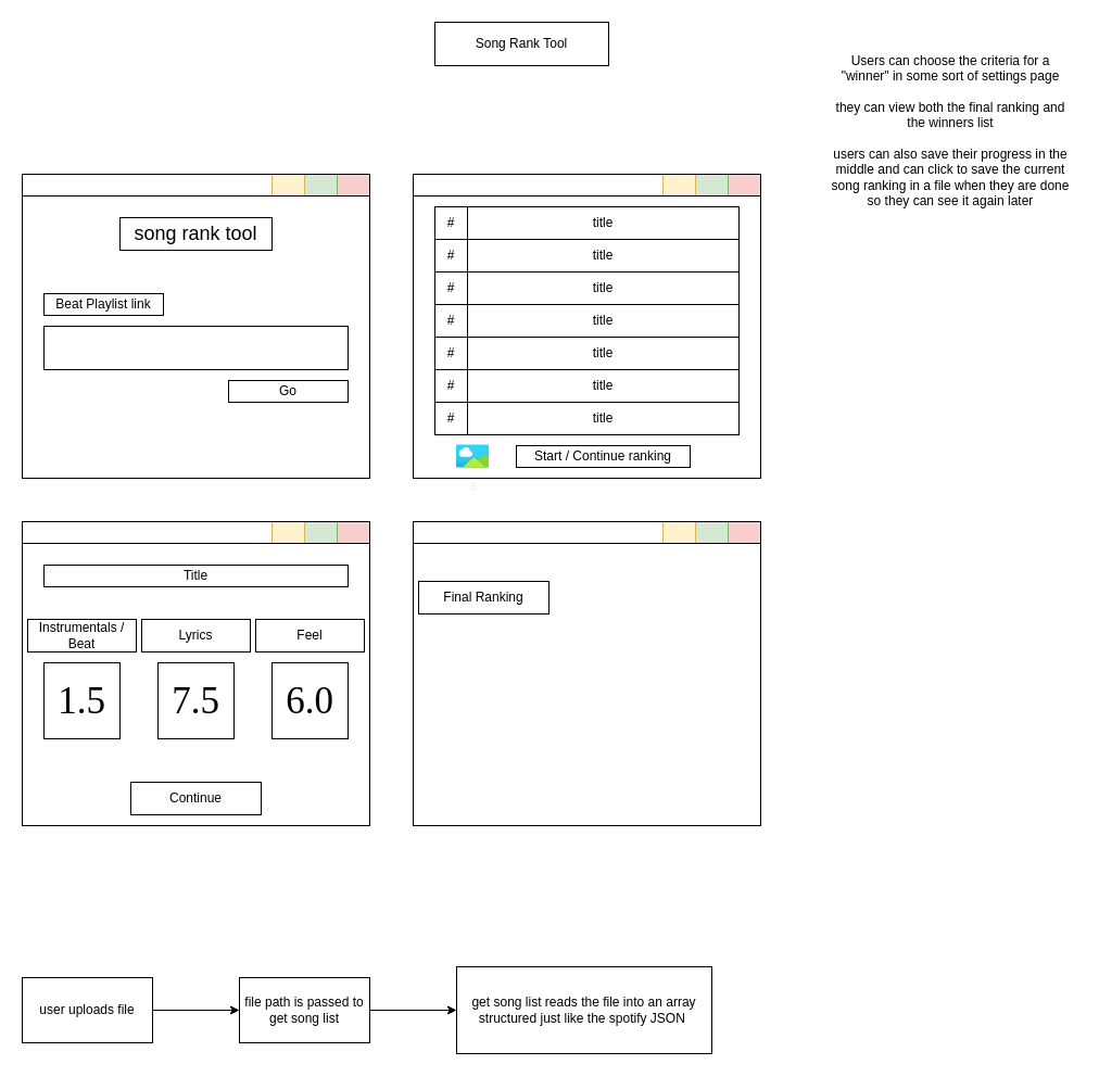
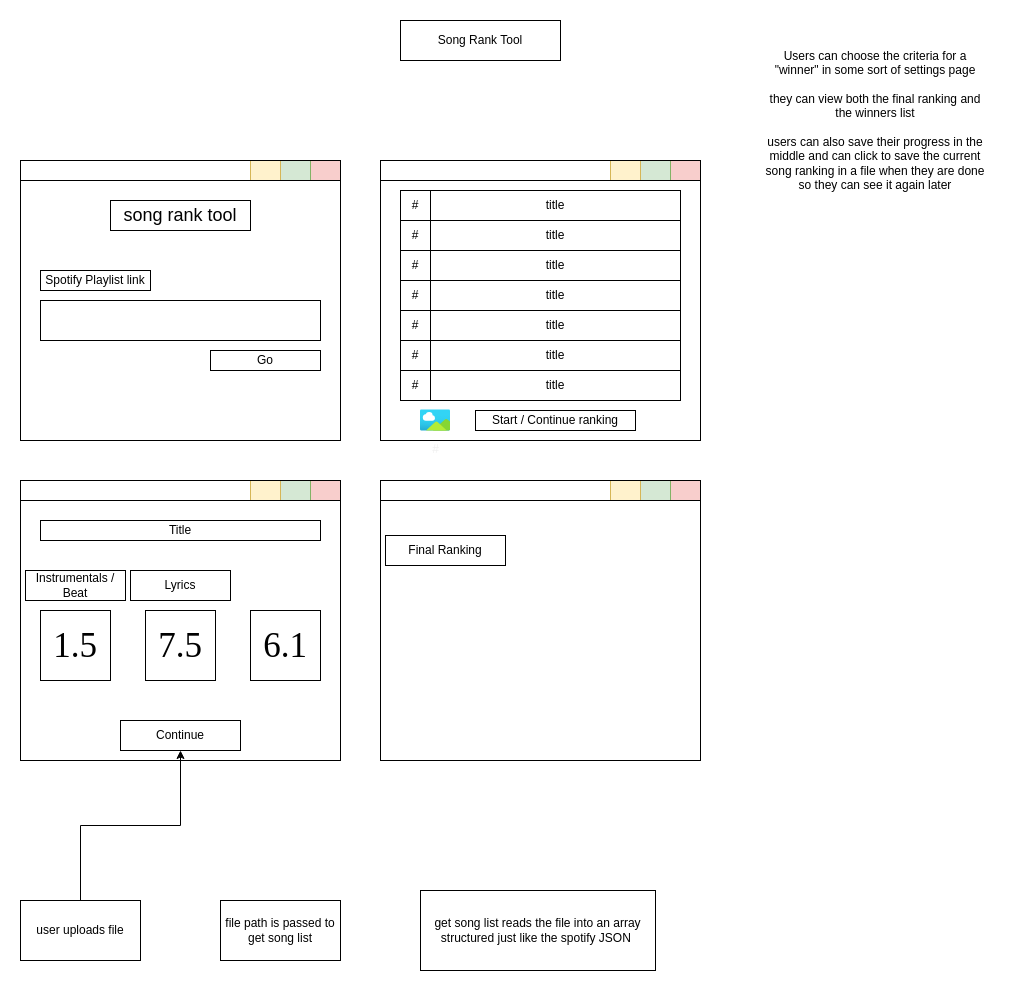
- <mxCell id="10" value="Beat Playlist link" style="rounded=0;whiteSpace=wrap;html=1;fillColor=none;" parent="1" vertex="1"><mxGeometry x="40" y="270" width="110" height="20" as="geometry" /></mxCell>
+ <mxCell id="10" value="Spotify Playlist link" style="rounded=0;whiteSpace=wrap;html=1;fillColor=none;" parent="1" vertex="1"><mxGeometry x="40" y="270" width="110" height="20" as="geometry" /></mxCell>
- <mxCell id="43" value="Feel" style="rounded=0;whiteSpace=wrap;html=1;fillColor=none;" parent="1" vertex="1"><mxGeometry x="235" y="570" width="100" height="30" as="geometry" /></mxCell>
- <mxCell id="44" value="&lt;font style=&quot;font-size: 35px&quot; face=&quot;Lucida Console&quot;&gt;6.0&lt;/font&gt;" style="text;html=1;strokeColor=none;fillColor=none;align=center;verticalAlign=middle;whiteSpace=wrap;rounded=0;" parent="1" vertex="1"><mxGeometry x="250" y="610" width="70" height="70" as="geometry" /></mxCell>
+ <mxCell id="44" value="&lt;font style=&quot;font-size: 35px&quot; face=&quot;Lucida Console&quot;&gt;6.1&lt;/font&gt;" style="text;html=1;strokeColor=none;fillColor=none;align=center;verticalAlign=middle;whiteSpace=wrap;rounded=0;" parent="1" vertex="1"><mxGeometry x="250" y="610" width="70" height="70" as="geometry" /></mxCell>
- <mxCell id="56" value="" style="edgeStyle=orthogonalEdgeStyle;rounded=0;orthogonalLoop=1;jettySize=auto;html=1;" edge="1" parent="1" source="57" target="59"><mxGeometry relative="1" as="geometry" /></mxCell>
+ <mxCell id="56" value="" style="edgeStyle=orthogonalEdgeStyle;rounded=0;orthogonalLoop=1;jettySize=auto;html=1;" edge="1" parent="1" source="57" target="47"><mxGeometry relative="1" as="geometry" /></mxCell>
- <mxCell id="58" value="" style="edgeStyle=orthogonalEdgeStyle;rounded=0;orthogonalLoop=1;jettySize=auto;html=1;" edge="1" parent="1" source="59" target="60"><mxGeometry relative="1" as="geometry" /></mxCell>
